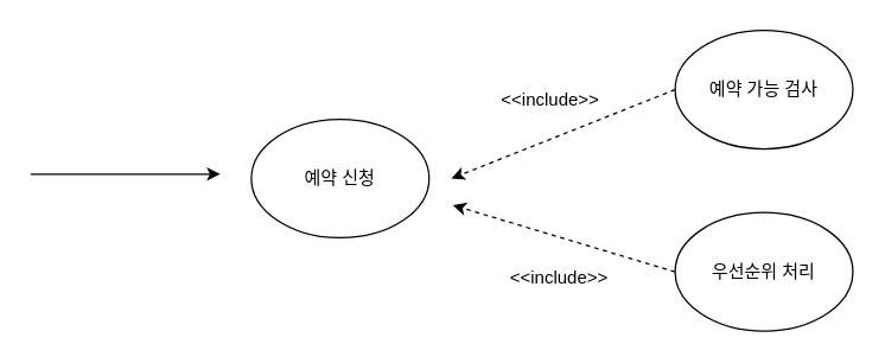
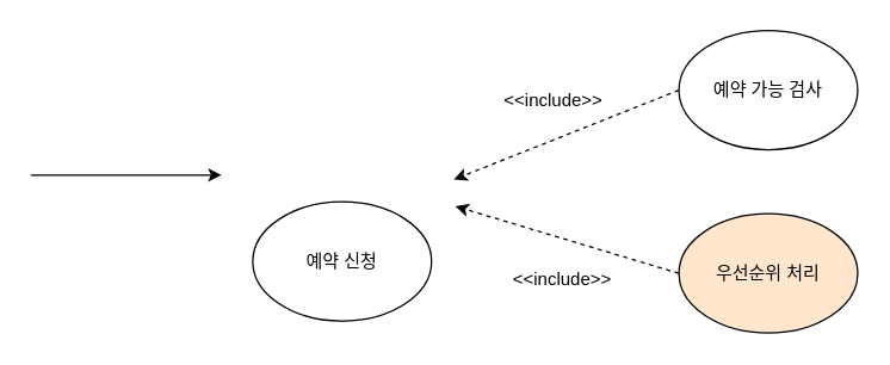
- <mxCell id="2" value="예약 신청" style="ellipse;whiteSpace=wrap;html=1;" parent="1" vertex="1"><mxGeometry x="169" y="80" width="120" height="80" as="geometry" /></mxCell>
+ <mxCell id="2" value="예약 신청" style="ellipse;whiteSpace=wrap;html=1;" parent="1" vertex="1"><mxGeometry x="169" y="135" width="120" height="80" as="geometry" /></mxCell>
- <mxCell id="7" value="우선순위 처리" style="ellipse;whiteSpace=wrap;html=1;" parent="1" vertex="1"><mxGeometry x="455" y="143" width="120" height="80" as="geometry" /></mxCell>
+ <mxCell id="7" value="우선순위 처리" style="ellipse;whiteSpace=wrap;html=1;fillColor=#ffe6cc;" parent="1" vertex="1"><mxGeometry x="455" y="143" width="120" height="80" as="geometry" /></mxCell>
